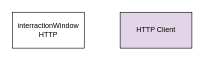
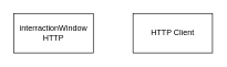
- <mxCell id="3" value="HTTP Client" style="rounded=0;whiteSpace=wrap;html=1;fillColor=#e1d5e7;" vertex="1" parent="1"><mxGeometry x="200" y="20" width="120" height="60" as="geometry" /></mxCell>
+ <mxCell id="3" value="HTTP Client" style="rounded=0;whiteSpace=wrap;html=1;" vertex="1" parent="1"><mxGeometry x="200" y="20" width="120" height="60" as="geometry" /></mxCell>
